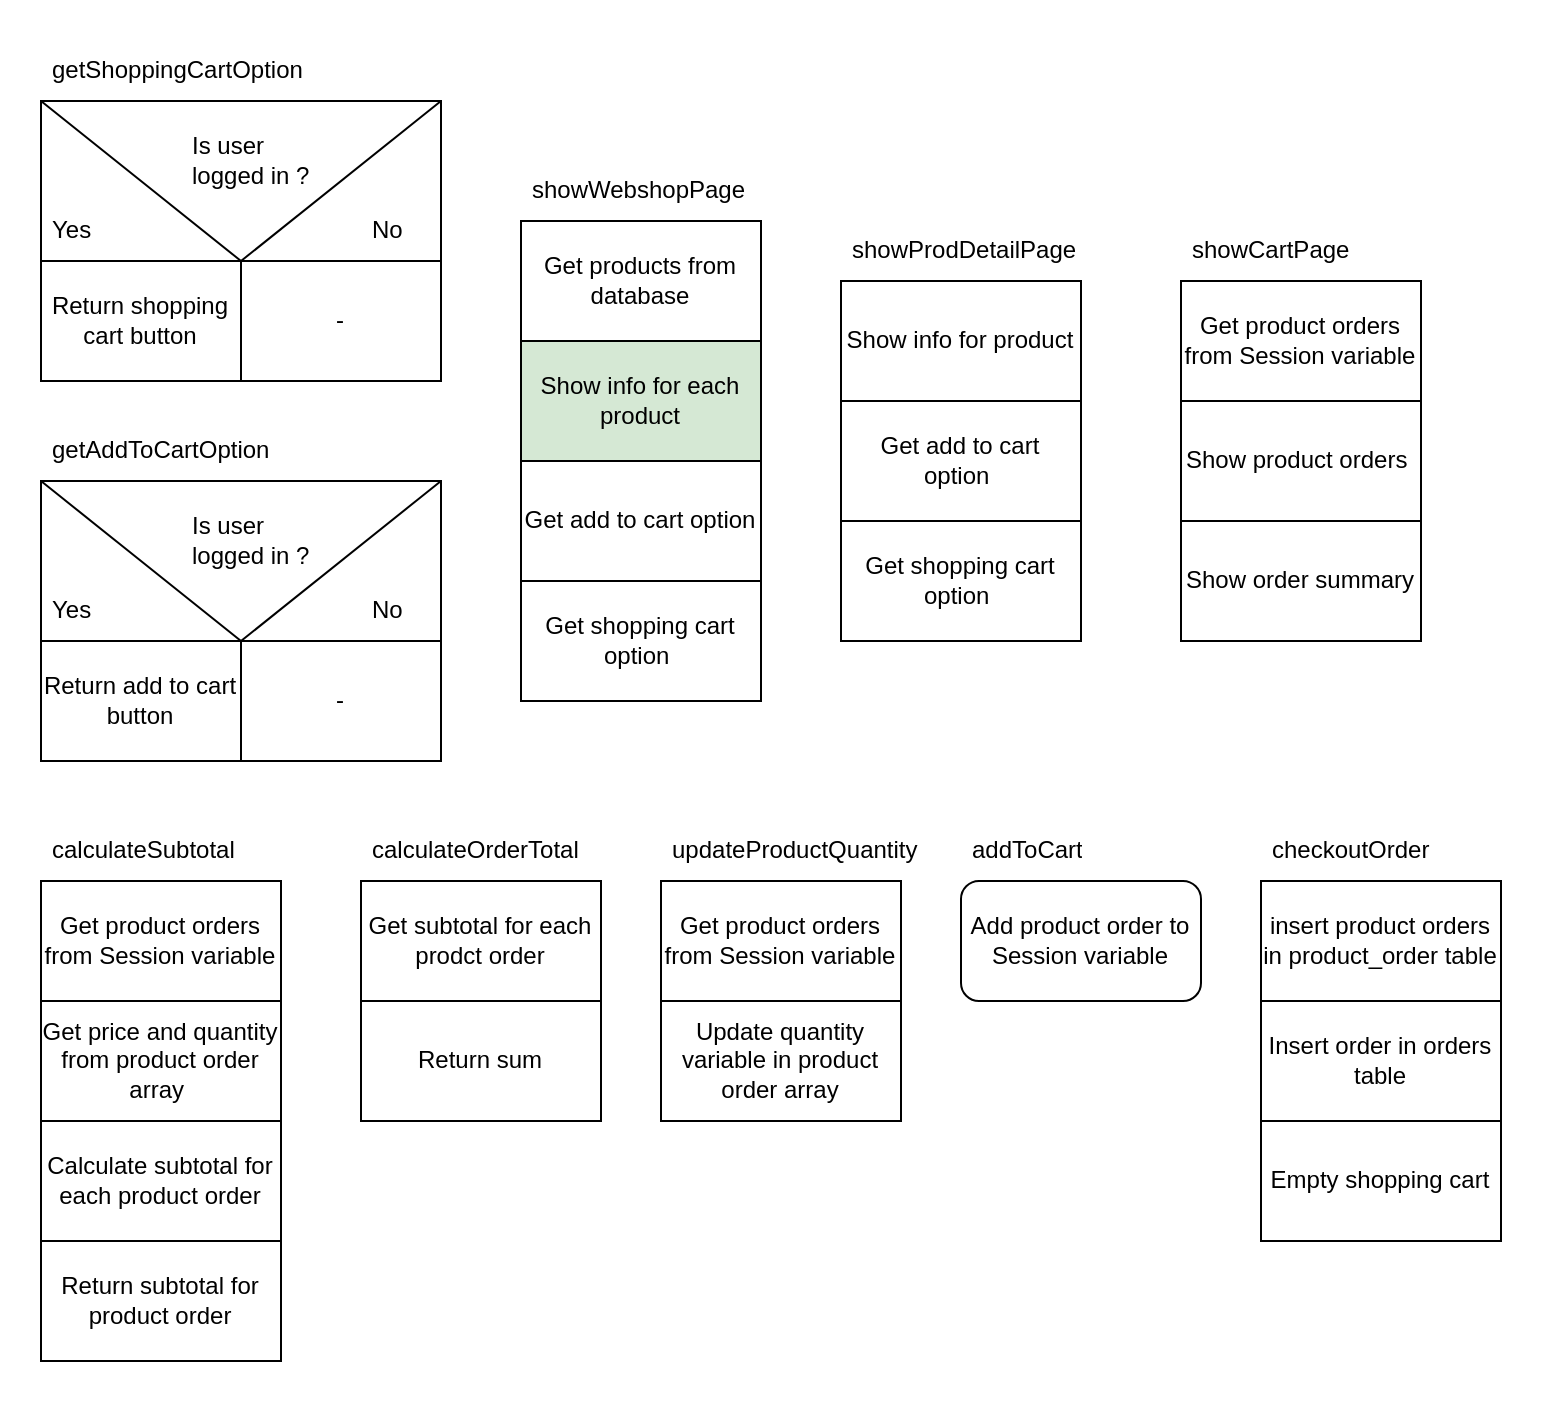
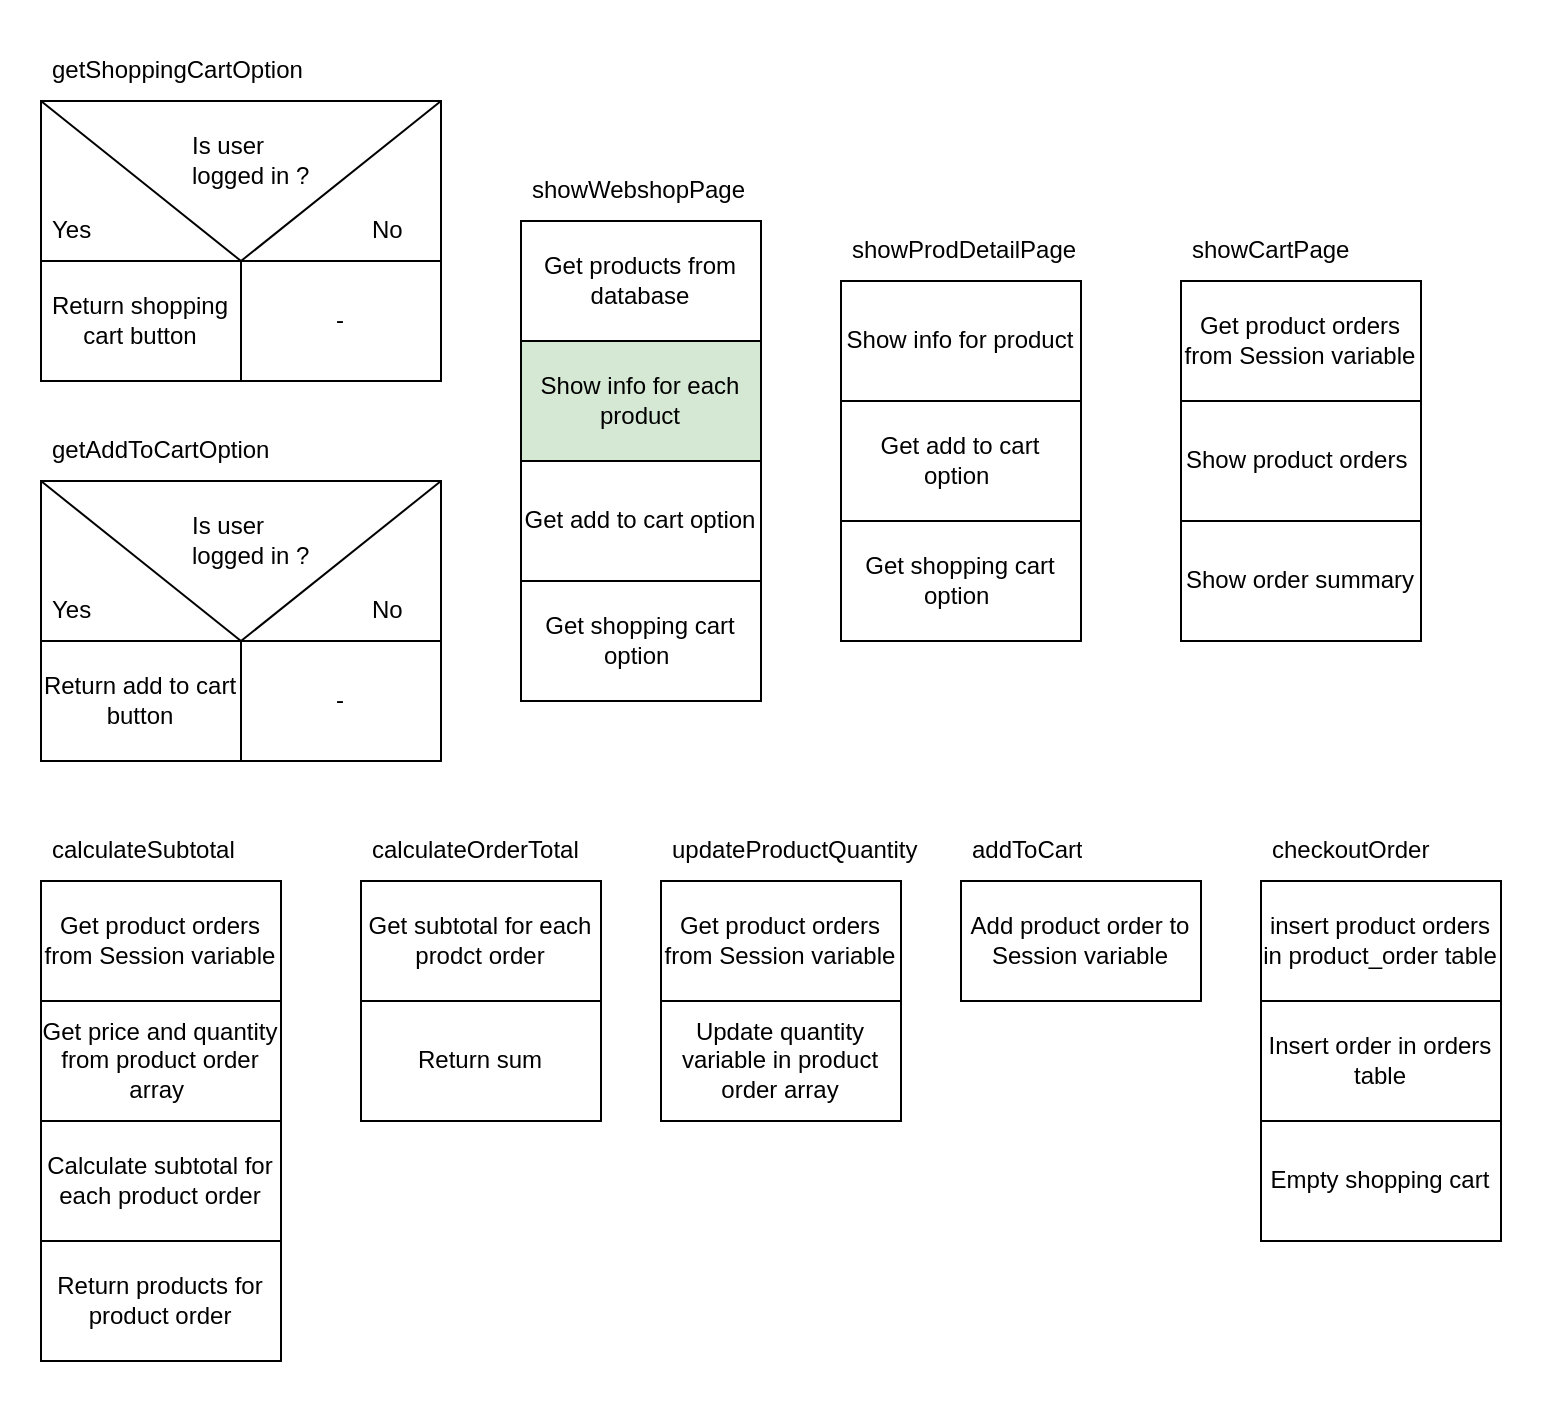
- <mxCell id="48" value="Add product order to Session variable" style="whiteSpace=wrap;html=1;rounded=1;" vertex="1" parent="1"><mxGeometry x="480" y="440" width="120" height="60" as="geometry" /></mxCell>
+ <mxCell id="48" value="Add product order to Session variable" style="rounded=0;whiteSpace=wrap;html=1;" vertex="1" parent="1"><mxGeometry x="480" y="440" width="120" height="60" as="geometry" /></mxCell>
- <mxCell id="39" value="Return subtotal for product order" style="rounded=0;whiteSpace=wrap;html=1;" vertex="1" parent="1"><mxGeometry x="20" y="620" width="120" height="60" as="geometry" /></mxCell>
+ <mxCell id="39" value="Return products for product order" style="rounded=0;whiteSpace=wrap;html=1;" vertex="1" parent="1"><mxGeometry x="20" y="620" width="120" height="60" as="geometry" /></mxCell>
